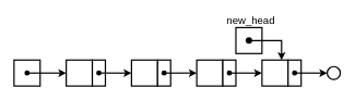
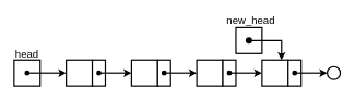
+ <mxCell id="5" value="head" style="text;html=1;strokeColor=none;fillColor=none;align=center;verticalAlign=middle;whiteSpace=wrap;rounded=0;fontSize=16;" vertex="1" parent="1"><mxGeometry x="20" y="72" width="40" height="20" as="geometry" /></mxCell>
